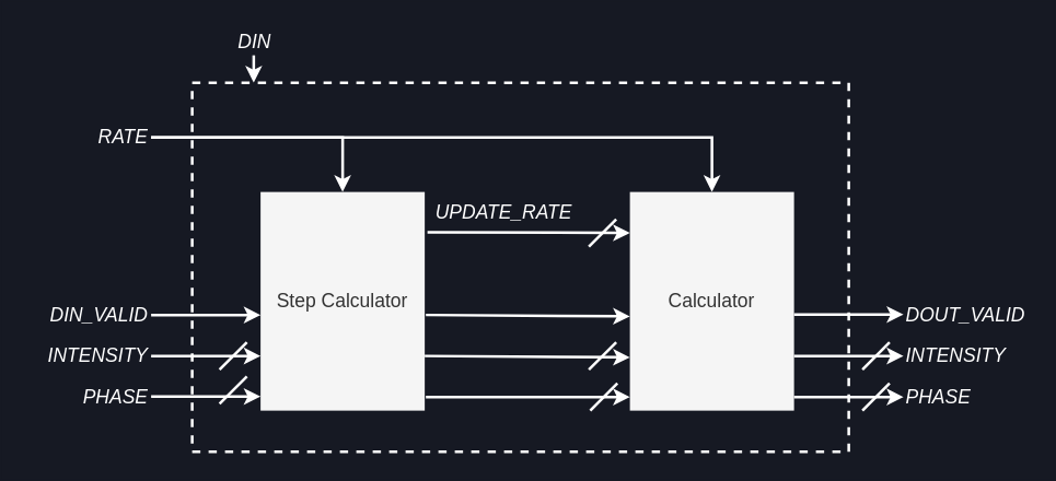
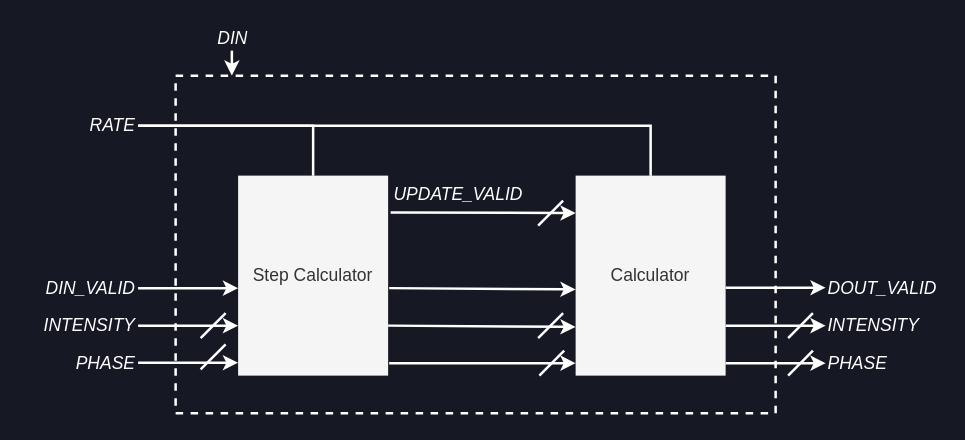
- <mxCell id="15" style="edgeStyle=none;rounded=0;html=1;exitX=1;exitY=0.5;exitDx=0;exitDy=0;fontColor=#333333;strokeColor=#FFFFFF;strokeWidth=2;entryX=0.5;entryY=0;entryDx=0;entryDy=0;" parent="1" source="6" target="3" edge="1"><mxGeometry relative="1" as="geometry"><mxPoint x="120" y="100" as="sourcePoint" /><mxPoint x="450" y="100" as="targetPoint" /><Array as="points"><mxPoint x="250" y="100" /></Array></mxGeometry></mxCell>
+ <mxCell id="15" style="edgeStyle=none;rounded=0;html=1;exitX=1;exitY=0.5;exitDx=0;exitDy=0;fontColor=#333333;strokeColor=#FFFFFF;strokeWidth=2;entryX=0.5;entryY=0;entryDx=0;entryDy=0;endArrow=none;" parent="1" source="6" target="3" edge="1"><mxGeometry relative="1" as="geometry"><mxPoint x="120" y="100" as="sourcePoint" /><mxPoint x="450" y="100" as="targetPoint" /><Array as="points"><mxPoint x="250" y="100" /></Array></mxGeometry></mxCell>
- <mxCell id="25" style="edgeStyle=none;rounded=0;html=1;exitX=1;exitY=0.5;exitDx=0;exitDy=0;fontColor=#333333;strokeColor=#FFFFFF;strokeWidth=2;entryX=0.5;entryY=0;entryDx=0;entryDy=0;" edge="1" parent="1" source="6" target="4"><mxGeometry relative="1" as="geometry"><mxPoint x="110" y="40" as="sourcePoint" /><mxPoint x="250" y="140" as="targetPoint" /><Array as="points"><mxPoint x="520" y="100" /></Array></mxGeometry></mxCell>
+ <mxCell id="25" style="edgeStyle=none;rounded=0;html=1;exitX=1;exitY=0.5;exitDx=0;exitDy=0;fontColor=#333333;strokeColor=#FFFFFF;strokeWidth=2;entryX=0.5;entryY=0;entryDx=0;entryDy=0;endArrow=none;" edge="1" parent="1" source="6" target="4"><mxGeometry relative="1" as="geometry"><mxPoint x="110" y="40" as="sourcePoint" /><mxPoint x="250" y="140" as="targetPoint" /><Array as="points"><mxPoint x="520" y="100" /></Array></mxGeometry></mxCell>
- <mxCell id="24" value="&lt;i&gt;UPDATE_RATE&lt;/i&gt;" style="text;html=1;strokeColor=none;fillColor=none;align=right;verticalAlign=middle;whiteSpace=wrap;rounded=0;labelBackgroundColor=none;fontSize=14;fontColor=#FFFFFF;" vertex="1" parent="1"><mxGeometry x="310" y="140" width="110" height="30" as="geometry" /></mxCell>
+ <mxCell id="24" value="&lt;i&gt;UPDATE_VALID&lt;/i&gt;" style="text;html=1;strokeColor=none;fillColor=none;align=right;verticalAlign=middle;whiteSpace=wrap;rounded=0;labelBackgroundColor=none;fontSize=14;fontColor=#FFFFFF;" vertex="1" parent="1"><mxGeometry x="310" y="140" width="110" height="30" as="geometry" /></mxCell>
